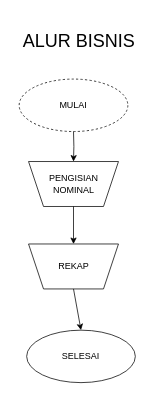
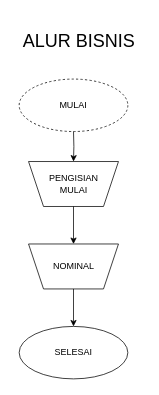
- <mxCell id="6" value="PENGISIAN NOMINAL" style="text;html=1;align=center;verticalAlign=middle;whiteSpace=wrap;rounded=0;" parent="1" vertex="1"><mxGeometry x="67.5" y="230" width="60" height="30" as="geometry" /></mxCell>
+ <mxCell id="6" value="PENGISIAN MULAI" style="text;html=1;align=center;verticalAlign=middle;whiteSpace=wrap;rounded=0;" parent="1" vertex="1"><mxGeometry x="67.5" y="230" width="60" height="30" as="geometry" /></mxCell>
- <mxCell id="9" value="REKAP" style="text;html=1;align=center;verticalAlign=middle;whiteSpace=wrap;rounded=0;" parent="1" vertex="1"><mxGeometry x="67.5" y="340" width="60" height="30" as="geometry" /></mxCell>
+ <mxCell id="9" value="NOMINAL" style="text;html=1;align=center;verticalAlign=middle;whiteSpace=wrap;rounded=0;" parent="1" vertex="1"><mxGeometry x="67.5" y="340" width="60" height="30" as="geometry" /></mxCell>
- <mxCell id="4" value="SELESAI" style="ellipse;whiteSpace=wrap;html=1;" parent="1" vertex="1"><mxGeometry x="35" y="440" width="145" height="70" as="geometry" /></mxCell>
+ <mxCell id="4" value="SELESAI" style="ellipse;whiteSpace=wrap;html=1;" parent="1" vertex="1"><mxGeometry x="25" y="435" width="145" height="70" as="geometry" /></mxCell>
